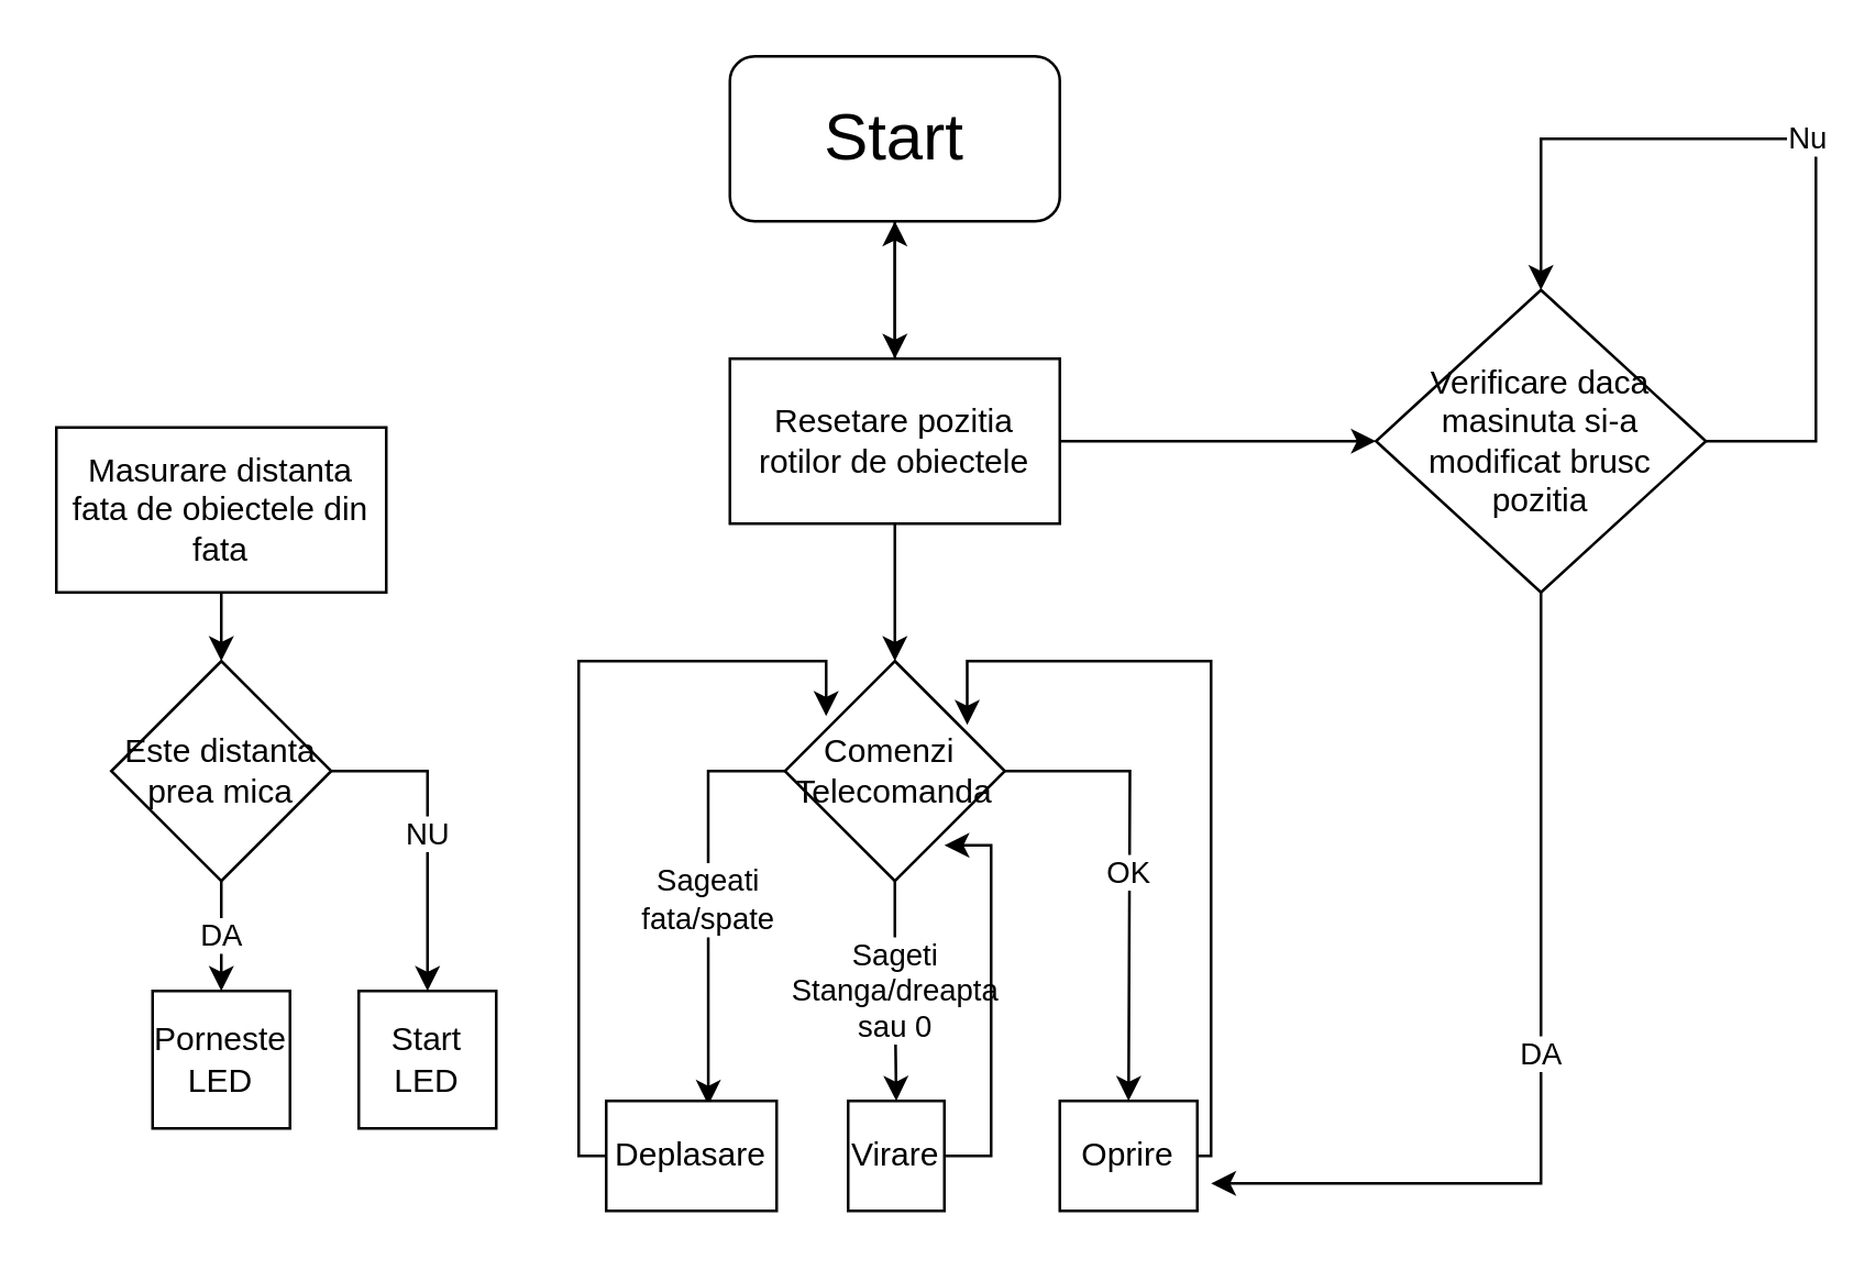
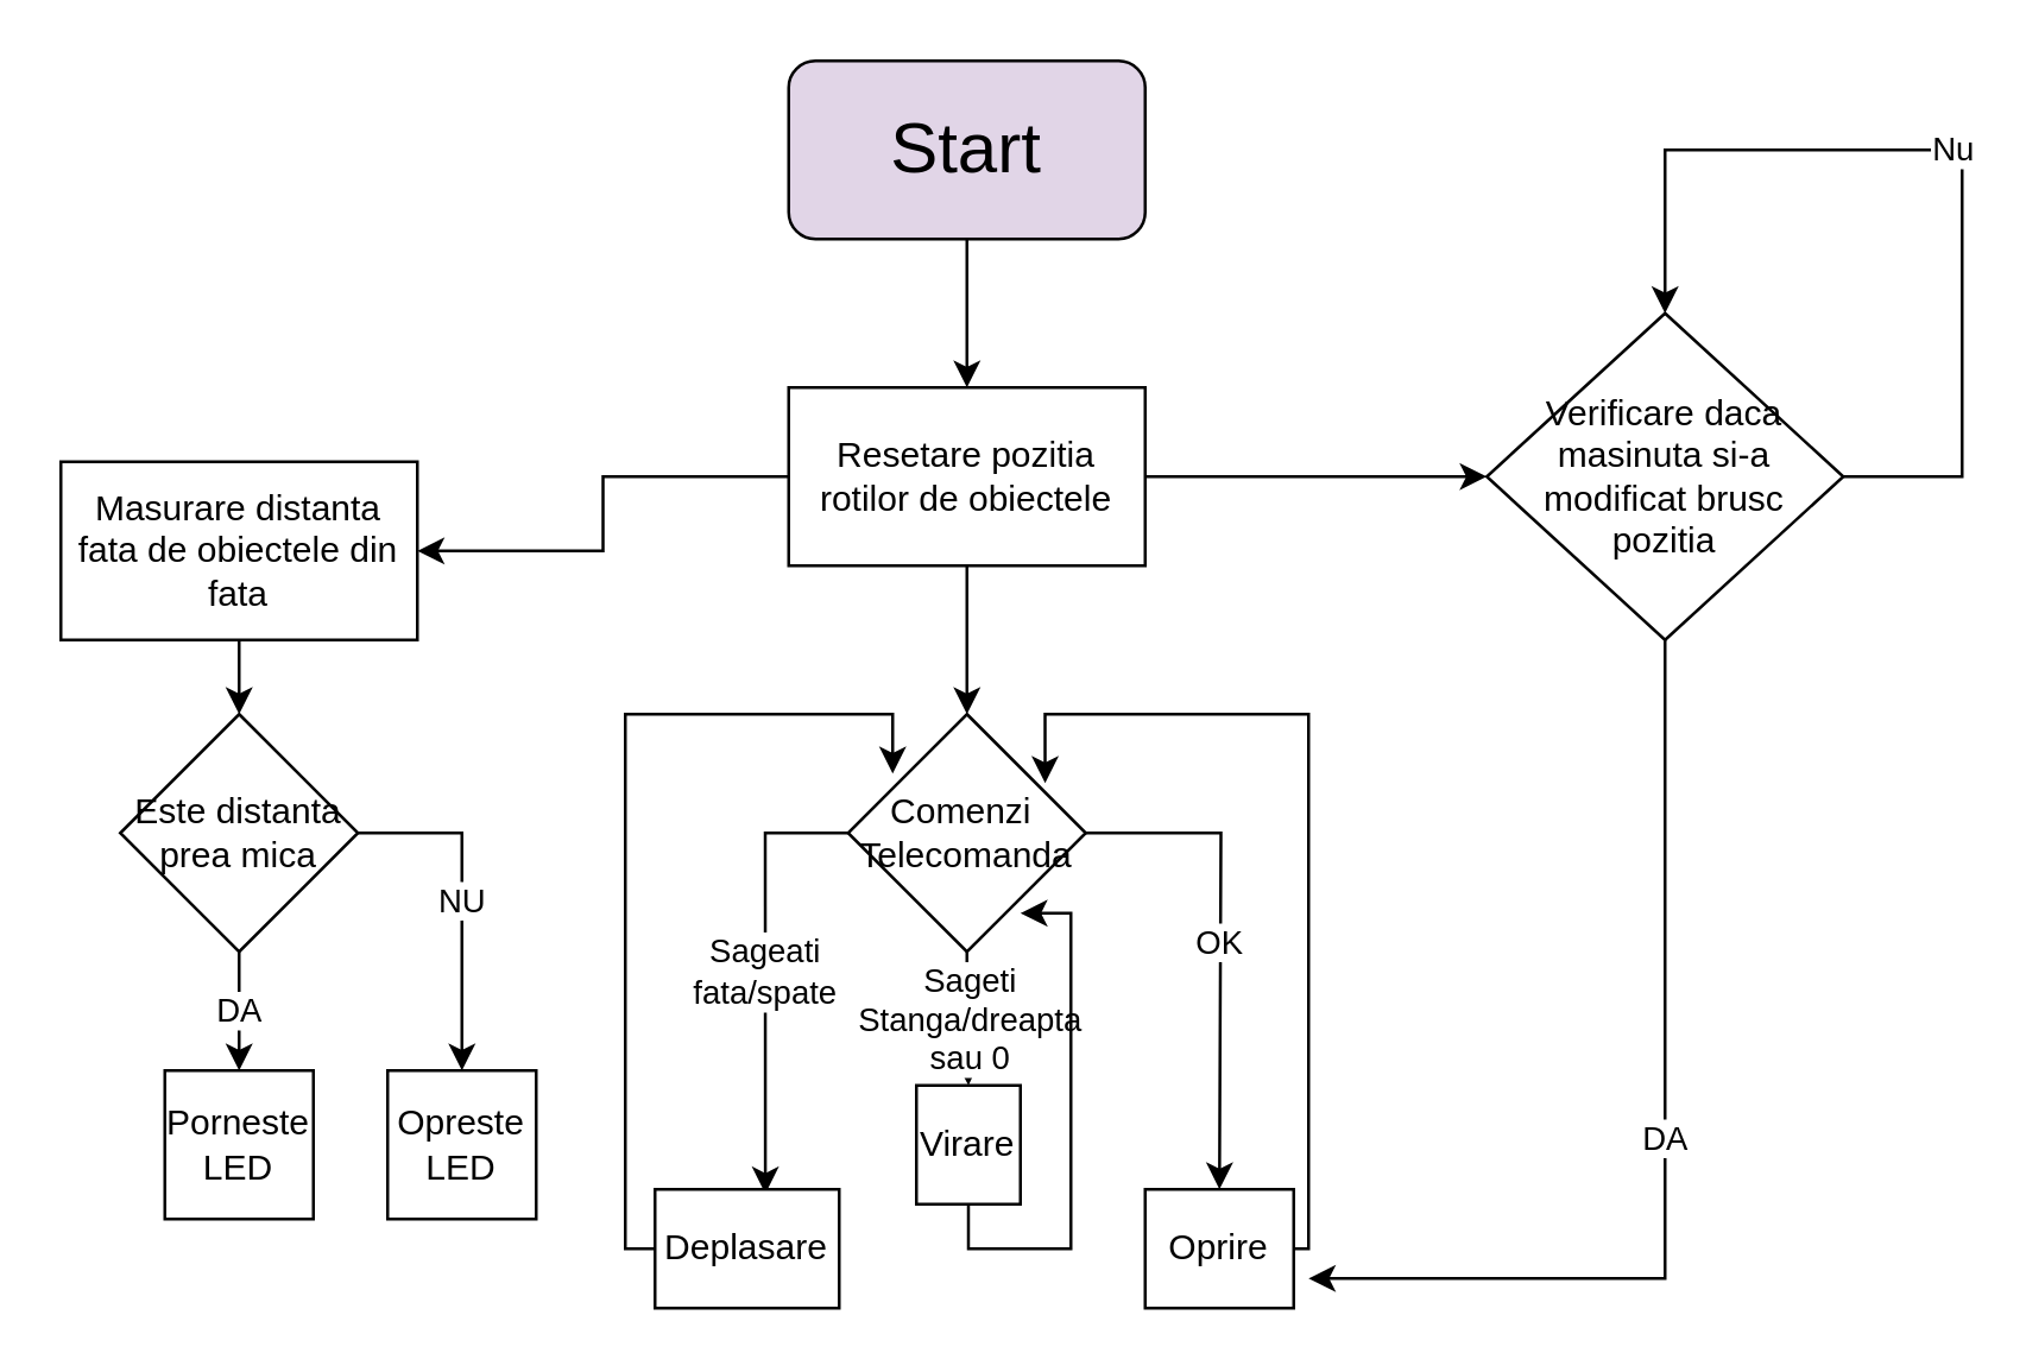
- <mxCell id="3" value="&lt;font style=&quot;font-size: 24px&quot;&gt;Start&lt;/font&gt;" style="rounded=1;whiteSpace=wrap;html=1;" vertex="1" parent="1"><mxGeometry x="265" y="20" width="120" height="60" as="geometry" /></mxCell>
+ <mxCell id="3" value="&lt;font style=&quot;font-size: 24px&quot;&gt;Start&lt;/font&gt;" style="rounded=1;whiteSpace=wrap;html=1;fillColor=#e1d5e7;" vertex="1" parent="1"><mxGeometry x="265" y="20" width="120" height="60" as="geometry" /></mxCell>
- <mxCell id="4" style="edgeStyle=orthogonalEdgeStyle;rounded=0;orthogonalLoop=1;jettySize=auto;html=1;" edge="1" parent="1" source="7" target="3"><mxGeometry relative="1" as="geometry"><mxPoint x="100" y="160" as="targetPoint" /></mxGeometry></mxCell>
+ <mxCell id="4" style="edgeStyle=orthogonalEdgeStyle;rounded=0;orthogonalLoop=1;jettySize=auto;html=1;" edge="1" parent="1" source="7" target="9"><mxGeometry relative="1" as="geometry"><mxPoint x="100" y="160" as="targetPoint" /></mxGeometry></mxCell>
- <mxCell id="14" value="Start&lt;br&gt;LED" style="rounded=0;whiteSpace=wrap;html=1;" vertex="1" parent="1"><mxGeometry x="130" y="360" width="50" height="50" as="geometry" /></mxCell>
+ <mxCell id="14" value="Opreste&lt;br&gt;LED" style="rounded=0;whiteSpace=wrap;html=1;" vertex="1" parent="1"><mxGeometry x="130" y="360" width="50" height="50" as="geometry" /></mxCell>
- <mxCell id="20" value="Virare" style="rounded=0;whiteSpace=wrap;html=1;" vertex="1" parent="1"><mxGeometry x="308" y="400" width="35" height="40" as="geometry" /></mxCell>
+ <mxCell id="20" value="Virare" style="rounded=0;whiteSpace=wrap;html=1;" vertex="1" parent="1"><mxGeometry x="308" y="365" width="35" height="40" as="geometry" /></mxCell>
